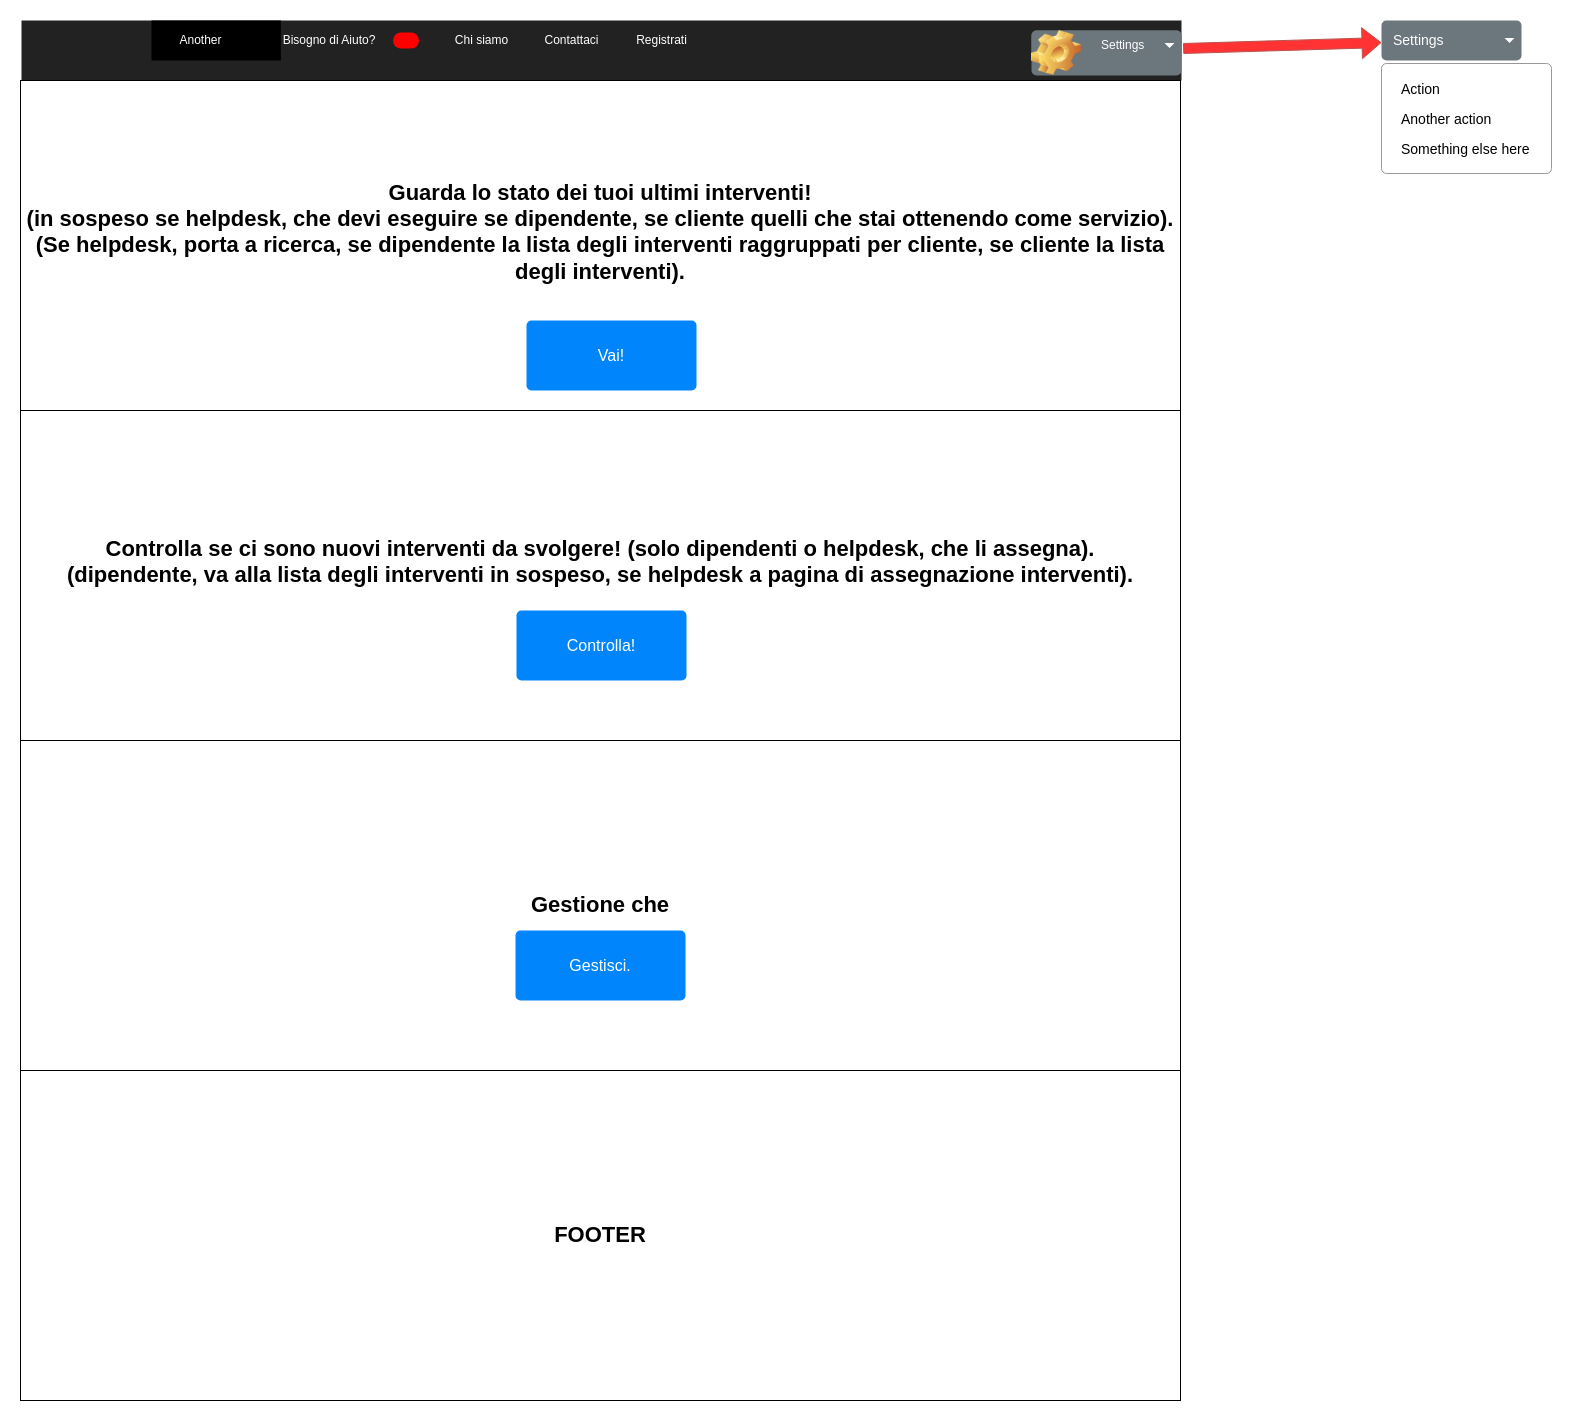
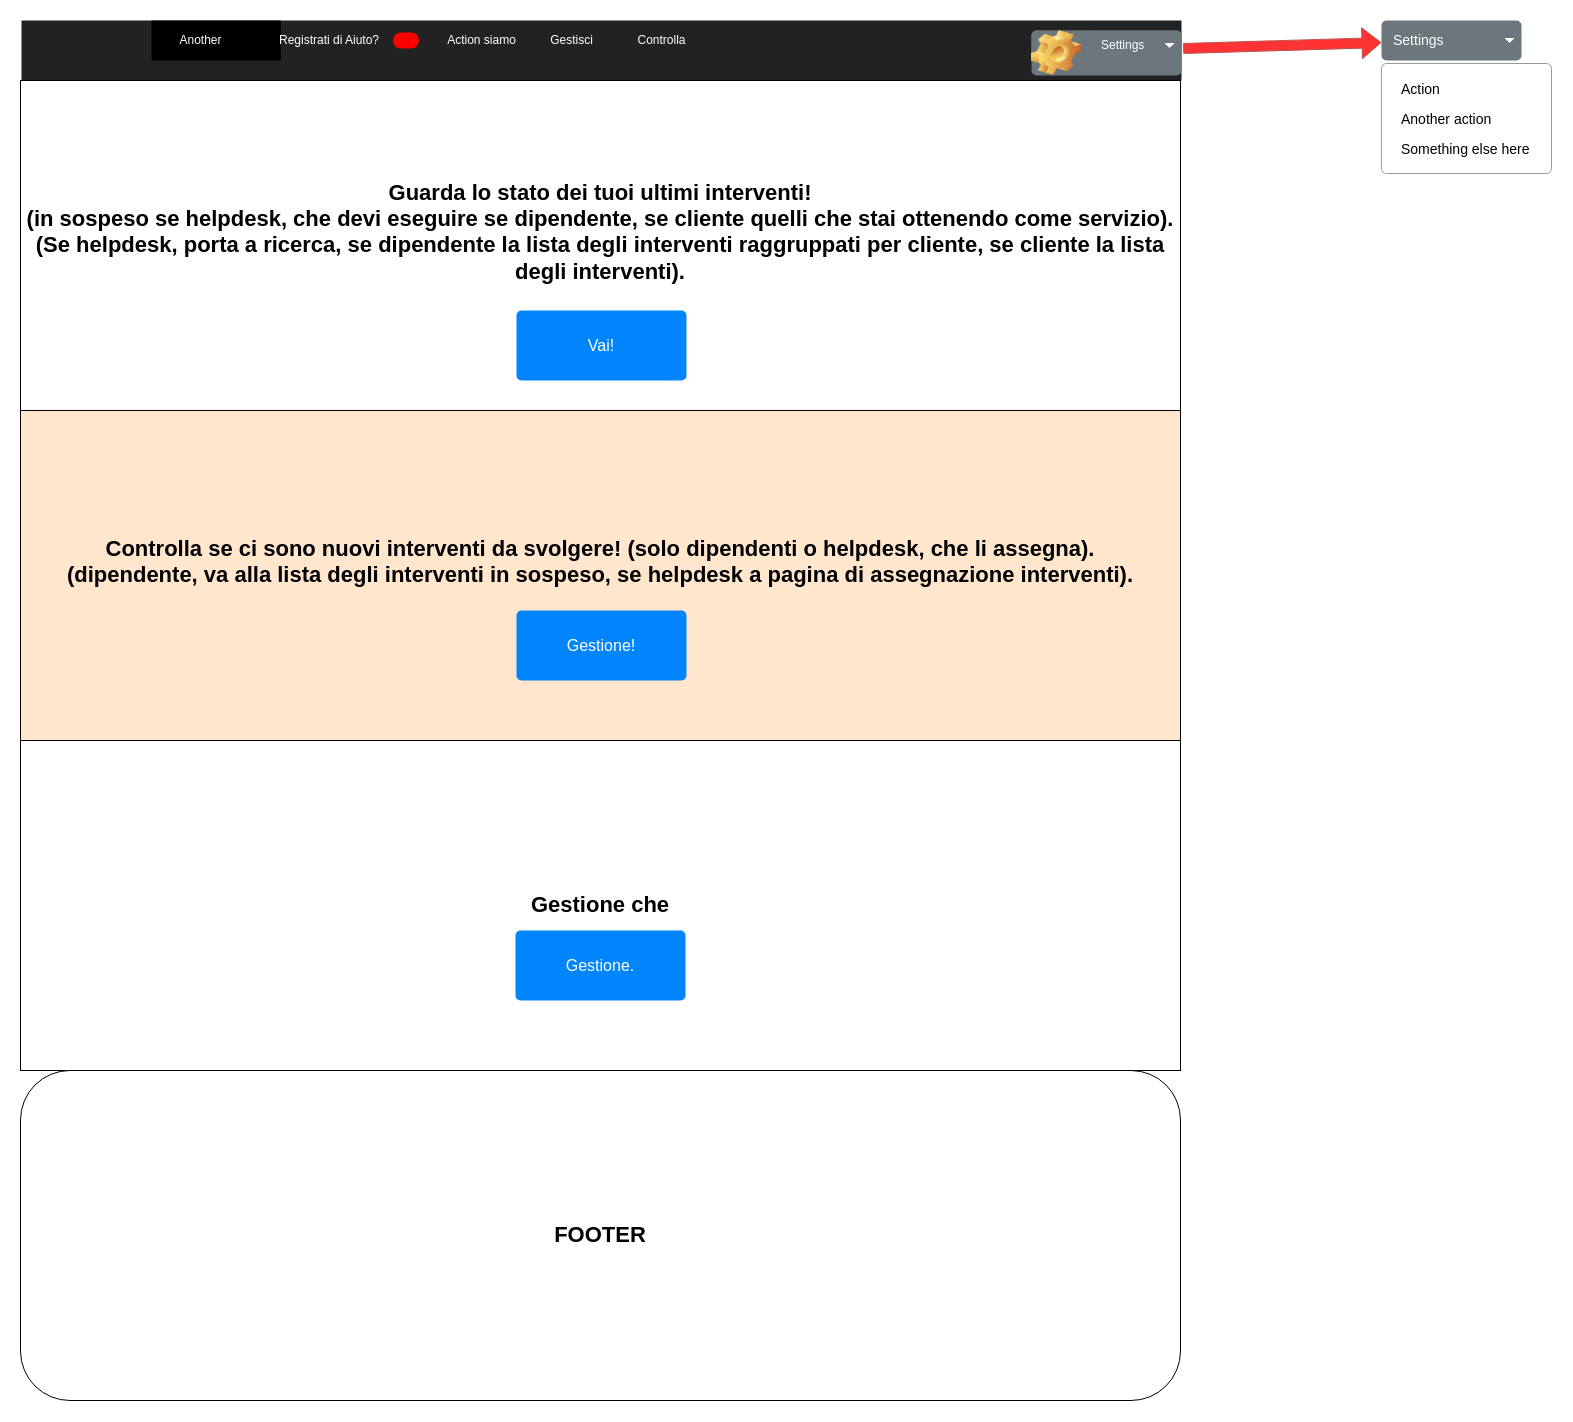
- <mxCell id="4" value="&lt;font color=&quot;#ffffff&quot;&gt;Bisogno di Aiuto?&lt;/font&gt;" style="html=1;shadow=0;dashed=0;fillColor=none;strokeColor=none;shape=mxgraph.bootstrap.rect;fontColor=#999999;spacingRight=30;whiteSpace=wrap;" parent="2" vertex="1"><mxGeometry x="244.375" width="158.125" height="40" as="geometry" /></mxCell>
+ <mxCell id="4" value="&lt;font color=&quot;#ffffff&quot;&gt;Registrati di Aiuto?&lt;/font&gt;" style="html=1;shadow=0;dashed=0;fillColor=none;strokeColor=none;shape=mxgraph.bootstrap.rect;fontColor=#999999;spacingRight=30;whiteSpace=wrap;" parent="2" vertex="1"><mxGeometry x="244.375" width="158.125" height="40" as="geometry" /></mxCell>
- <mxCell id="6" value="&lt;font color=&quot;#ffffff&quot;&gt;Chi siamo&lt;/font&gt;" style="html=1;shadow=0;dashed=0;fillColor=none;strokeColor=none;shape=mxgraph.bootstrap.rect;fontColor=#999999;whiteSpace=wrap;" parent="2" vertex="1"><mxGeometry x="402.5" width="115" height="40" as="geometry" /></mxCell>
+ <mxCell id="6" value="&lt;font color=&quot;#ffffff&quot;&gt;Action siamo&lt;/font&gt;" style="html=1;shadow=0;dashed=0;fillColor=none;strokeColor=none;shape=mxgraph.bootstrap.rect;fontColor=#999999;whiteSpace=wrap;" parent="2" vertex="1"><mxGeometry x="402.5" width="115" height="40" as="geometry" /></mxCell>
- <mxCell id="7" value="&lt;span style=&quot;color: rgb(255 , 255 , 255)&quot;&gt;Contattaci&lt;/span&gt;" style="html=1;shadow=0;dashed=0;fillColor=none;strokeColor=none;shape=mxgraph.bootstrap.rect;fontColor=#999999;whiteSpace=wrap;" parent="2" vertex="1"><mxGeometry x="500" width="100.625" height="40" as="geometry" /></mxCell>
+ <mxCell id="7" value="&lt;span style=&quot;color: rgb(255 , 255 , 255)&quot;&gt;Gestisci&lt;/span&gt;" style="html=1;shadow=0;dashed=0;fillColor=none;strokeColor=none;shape=mxgraph.bootstrap.rect;fontColor=#999999;whiteSpace=wrap;" parent="2" vertex="1"><mxGeometry x="500" width="100.625" height="40" as="geometry" /></mxCell>
- <mxCell id="14" value="&lt;font color=&quot;#ffffff&quot;&gt;Registrati&lt;/font&gt;" style="html=1;shadow=0;dashed=0;fillColor=none;strokeColor=none;shape=mxgraph.bootstrap.rect;fontColor=#999999;whiteSpace=wrap;" vertex="1" parent="2"><mxGeometry x="590" width="100.625" height="40" as="geometry" /></mxCell>
+ <mxCell id="14" value="&lt;font color=&quot;#ffffff&quot;&gt;Controlla&lt;/font&gt;" style="html=1;shadow=0;dashed=0;fillColor=none;strokeColor=none;shape=mxgraph.bootstrap.rect;fontColor=#999999;whiteSpace=wrap;" vertex="1" parent="2"><mxGeometry x="590" width="100.625" height="40" as="geometry" /></mxCell>
- <mxCell id="23" value="Vai!" style="html=1;shadow=0;dashed=0;shape=mxgraph.bootstrap.rrect;rSize=5;strokeColor=none;strokeWidth=1;fillColor=#0085FC;fontColor=#FFFFFF;whiteSpace=wrap;align=center;verticalAlign=middle;spacingLeft=0;fontStyle=0;fontSize=16;spacing=5;" vertex="1" parent="1"><mxGeometry x="526" y="320" width="170" height="70" as="geometry" /></mxCell>
+ <mxCell id="23" value="Vai!" style="html=1;shadow=0;dashed=0;shape=mxgraph.bootstrap.rrect;rSize=5;strokeColor=none;strokeWidth=1;fillColor=#0085FC;fontColor=#FFFFFF;whiteSpace=wrap;align=center;verticalAlign=middle;spacingLeft=0;fontStyle=0;fontSize=16;spacing=5;" vertex="1" parent="1"><mxGeometry x="516" y="310" width="170" height="70" as="geometry" /></mxCell>
- <mxCell id="24" value="&lt;b style=&quot;font-size: 22px&quot;&gt;Controlla se ci sono nuovi interventi da svolgere! (solo dipendenti o helpdesk, che li assegna).&lt;br&gt;(dipendente, va alla lista degli interventi in sospeso, se helpdesk a pagina di assegnazione interventi).&lt;br&gt;&lt;br&gt;&lt;/b&gt;" style="rounded=0;whiteSpace=wrap;html=1;" vertex="1" parent="1"><mxGeometry x="20" y="410" width="1160" height="330" as="geometry" /></mxCell>
+ <mxCell id="24" value="&lt;b style=&quot;font-size: 22px&quot;&gt;Controlla se ci sono nuovi interventi da svolgere! (solo dipendenti o helpdesk, che li assegna).&lt;br&gt;(dipendente, va alla lista degli interventi in sospeso, se helpdesk a pagina di assegnazione interventi).&lt;br&gt;&lt;br&gt;&lt;/b&gt;" style="rounded=0;whiteSpace=wrap;html=1;fillColor=#ffe6cc;" vertex="1" parent="1"><mxGeometry x="20" y="410" width="1160" height="330" as="geometry" /></mxCell>
- <mxCell id="25" value="Controlla!" style="html=1;shadow=0;dashed=0;shape=mxgraph.bootstrap.rrect;rSize=5;strokeColor=none;strokeWidth=1;fillColor=#0085FC;fontColor=#FFFFFF;whiteSpace=wrap;align=center;verticalAlign=middle;spacingLeft=0;fontStyle=0;fontSize=16;spacing=5;" vertex="1" parent="1"><mxGeometry x="516" y="610" width="170" height="70" as="geometry" /></mxCell>
+ <mxCell id="25" value="Gestione!" style="html=1;shadow=0;dashed=0;shape=mxgraph.bootstrap.rrect;rSize=5;strokeColor=none;strokeWidth=1;fillColor=#0085FC;fontColor=#FFFFFF;whiteSpace=wrap;align=center;verticalAlign=middle;spacingLeft=0;fontStyle=0;fontSize=16;spacing=5;" vertex="1" parent="1"><mxGeometry x="516" y="610" width="170" height="70" as="geometry" /></mxCell>
- <mxCell id="27" value="Gestisci." style="html=1;shadow=0;dashed=0;shape=mxgraph.bootstrap.rrect;rSize=5;strokeColor=none;strokeWidth=1;fillColor=#0085FC;fontColor=#FFFFFF;whiteSpace=wrap;align=center;verticalAlign=middle;spacingLeft=0;fontStyle=0;fontSize=16;spacing=5;" vertex="1" parent="1"><mxGeometry x="515" y="930" width="170" height="70" as="geometry" /></mxCell>
+ <mxCell id="27" value="Gestione." style="html=1;shadow=0;dashed=0;shape=mxgraph.bootstrap.rrect;rSize=5;strokeColor=none;strokeWidth=1;fillColor=#0085FC;fontColor=#FFFFFF;whiteSpace=wrap;align=center;verticalAlign=middle;spacingLeft=0;fontStyle=0;fontSize=16;spacing=5;" vertex="1" parent="1"><mxGeometry x="515" y="930" width="170" height="70" as="geometry" /></mxCell>
- <mxCell id="28" value="&lt;b style=&quot;font-size: 22px&quot;&gt;FOOTER&lt;br&gt;&lt;/b&gt;" style="rounded=0;whiteSpace=wrap;html=1;" vertex="1" parent="1"><mxGeometry x="20" y="1070" width="1160" height="330" as="geometry" /></mxCell>
+ <mxCell id="28" value="&lt;b style=&quot;font-size: 22px&quot;&gt;FOOTER&lt;br&gt;&lt;/b&gt;" style="whiteSpace=wrap;html=1;rounded=1;" vertex="1" parent="1"><mxGeometry x="20" y="1070" width="1160" height="330" as="geometry" /></mxCell>
